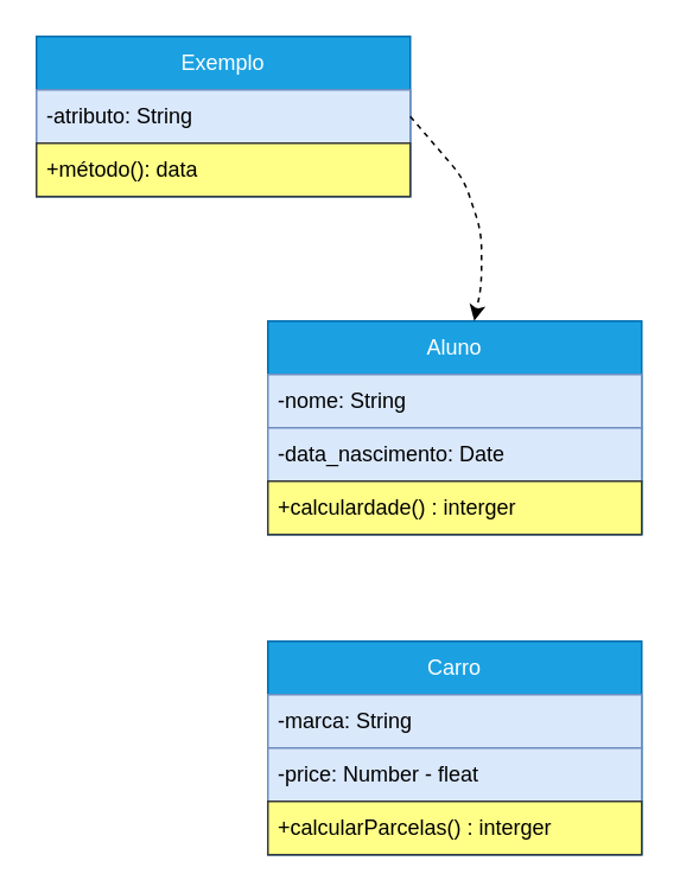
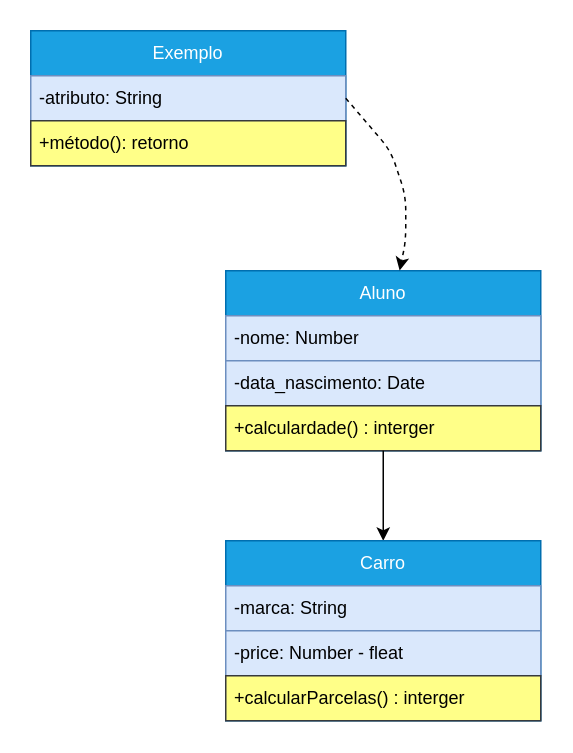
- <mxCell id="8" value="+método(): data" style="text;strokeColor=#36393d;fillColor=#ffff88;align=left;verticalAlign=middle;spacingLeft=4;spacingRight=4;overflow=hidden;points=[[0,0.5],[1,0.5]];portConstraint=eastwest;rotatable=0;whiteSpace=wrap;html=1;" vertex="1" parent="6"><mxGeometry y="60" width="210" height="30" as="geometry" /></mxCell>
+ <mxCell id="8" value="+método(): retorno" style="text;strokeColor=#36393d;fillColor=#ffff88;align=left;verticalAlign=middle;spacingLeft=4;spacingRight=4;overflow=hidden;points=[[0,0.5],[1,0.5]];portConstraint=eastwest;rotatable=0;whiteSpace=wrap;html=1;" vertex="1" parent="6"><mxGeometry y="60" width="210" height="30" as="geometry" /></mxCell>
- <mxCell id="3" value="-nome: String" style="text;align=left;verticalAlign=middle;spacingLeft=4;spacingRight=4;overflow=hidden;points=[[0,0.5],[1,0.5]];portConstraint=eastwest;rotatable=0;whiteSpace=wrap;html=1;fillColor=#dae8fc;strokeColor=#6c8ebf;" vertex="1" parent="2"><mxGeometry y="30" width="210" height="30" as="geometry" /></mxCell>
+ <mxCell id="3" value="-nome: Number" style="text;align=left;verticalAlign=middle;spacingLeft=4;spacingRight=4;overflow=hidden;points=[[0,0.5],[1,0.5]];portConstraint=eastwest;rotatable=0;whiteSpace=wrap;html=1;fillColor=#dae8fc;strokeColor=#6c8ebf;" vertex="1" parent="2"><mxGeometry y="30" width="210" height="30" as="geometry" /></mxCell>
+ <mxCell id="10" value="" style="endArrow=classic;html=1;exitX=0.5;exitY=1;exitDx=0;exitDy=0;entryX=0.5;entryY=0;entryDx=0;entryDy=0;" edge="1" parent="1" source="2" target="11"><mxGeometry width="50" height="50" relative="1" as="geometry"><mxPoint x="190" y="350" as="sourcePoint" /><mxPoint x="255" y="360" as="targetPoint" /><Array as="points" /></mxGeometry></mxCell>
